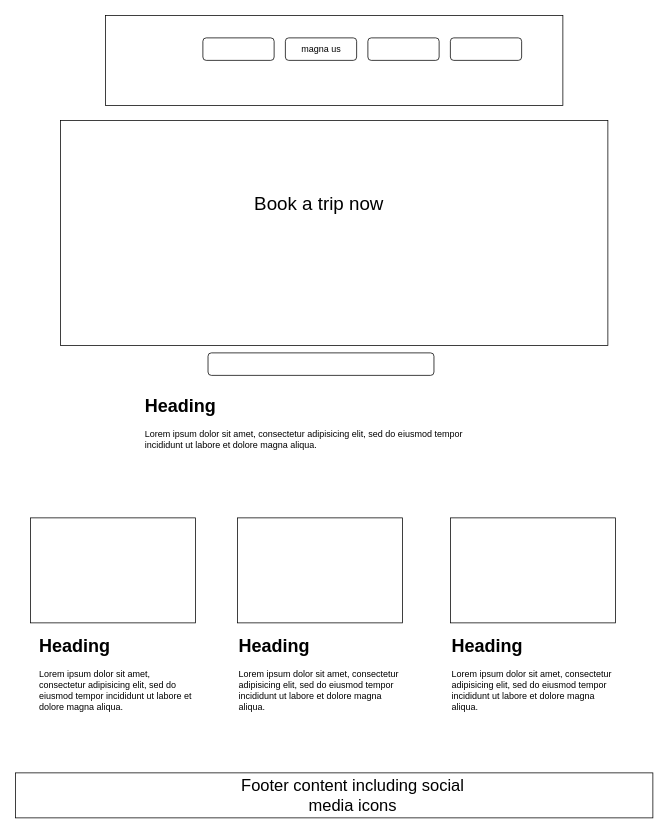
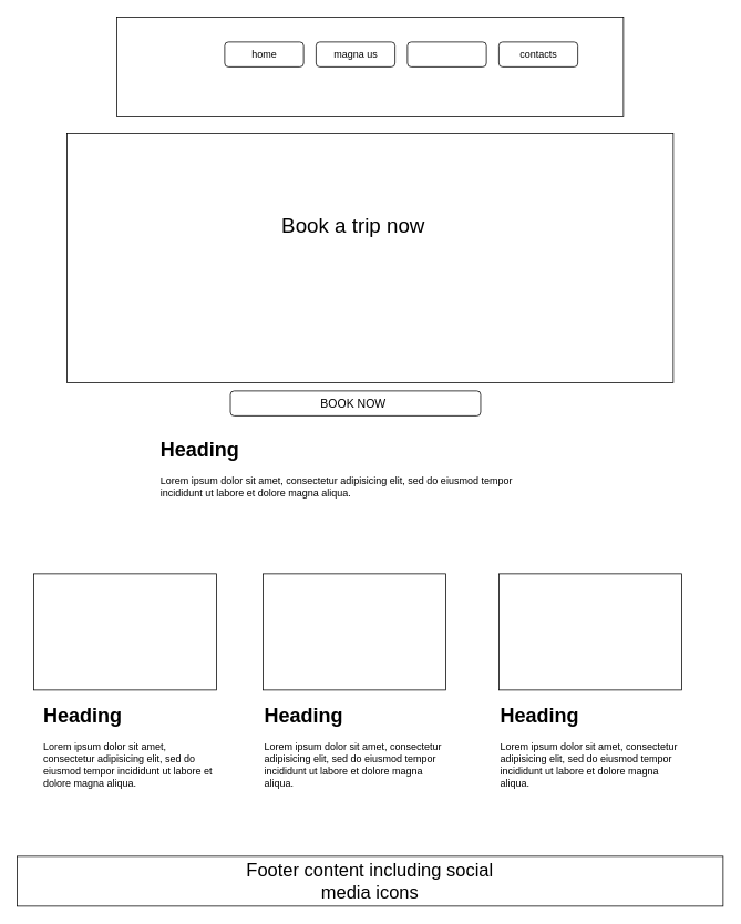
+ <mxCell id="8" value="home" style="text;html=1;align=center;verticalAlign=middle;whiteSpace=wrap;rounded=0;" vertex="1" parent="1"><mxGeometry x="287.5" y="50" width="60" height="30" as="geometry" /></mxCell>
+ <mxCell id="10" value="contacts" style="text;html=1;align=center;verticalAlign=middle;whiteSpace=wrap;rounded=0;" vertex="1" parent="1"><mxGeometry x="617.5" y="50" width="60" height="30" as="geometry" /></mxCell>
+ <mxCell id="13" value="BOOK NOW" style="text;html=1;align=center;verticalAlign=middle;whiteSpace=wrap;rounded=0;fontSize=14;" vertex="1" parent="1"><mxGeometry x="380" y="470" width="90" height="30" as="geometry" /></mxCell>
- <mxCell id="22" value="Footer content including social media icons" style="text;html=1;align=center;verticalAlign=middle;whiteSpace=wrap;rounded=0;fontSize=22;" vertex="1" parent="1"><mxGeometry x="305" y="1045" width="330" height="30" as="geometry" /></mxCell>
+ <mxCell id="22" value="Footer content including social media icons" style="text;html=1;align=center;verticalAlign=middle;whiteSpace=wrap;rounded=0;fontSize=22;" vertex="1" parent="1"><mxGeometry x="280" y="1045" width="330" height="30" as="geometry" /></mxCell>
